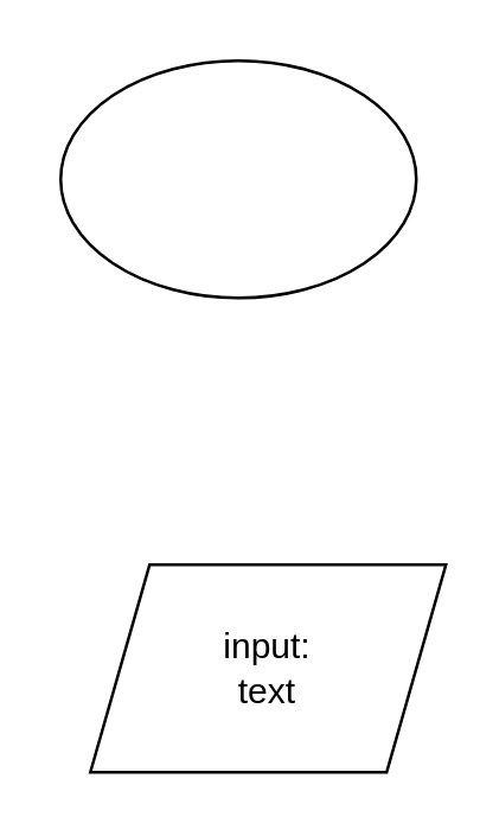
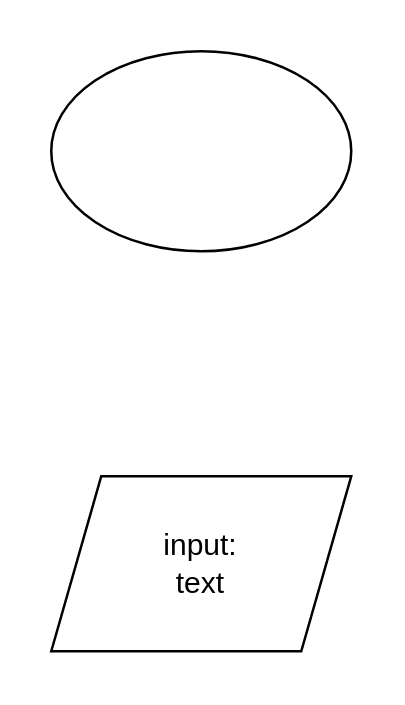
- <mxCell id="3" value="input:&lt;br&gt;text" style="shape=parallelogram;perimeter=parallelogramPerimeter;whiteSpace=wrap;html=1;fixedSize=1;" vertex="1" parent="1"><mxGeometry x="30" y="190" width="120" height="70" as="geometry" /></mxCell>
+ <mxCell id="3" value="input:&lt;br&gt;text" style="shape=parallelogram;perimeter=parallelogramPerimeter;whiteSpace=wrap;html=1;fixedSize=1;" vertex="1" parent="1"><mxGeometry x="20" y="190" width="120" height="70" as="geometry" /></mxCell>
